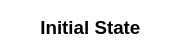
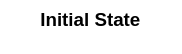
- <mxCell id="2" value="&lt;b&gt;&lt;font style=&quot;font-size: 25px&quot;&gt;Initial State&lt;/font&gt;&lt;/b&gt;" style="text;html=1;strokeColor=none;fillColor=none;align=center;verticalAlign=middle;whiteSpace=wrap;rounded=0;" parent="1" vertex="1"><mxGeometry x="20" y="20" width="200" height="30" as="geometry" /></mxCell>
+ <mxCell id="2" value="&lt;b&gt;&lt;font style=&quot;font-size: 25px&quot;&gt;Initial State&lt;/font&gt;&lt;/b&gt;" style="text;html=1;strokeColor=none;fillColor=none;align=center;verticalAlign=middle;whiteSpace=wrap;rounded=0;" parent="1" vertex="1"><mxGeometry x="20" y="10" width="200" height="30" as="geometry" /></mxCell>
